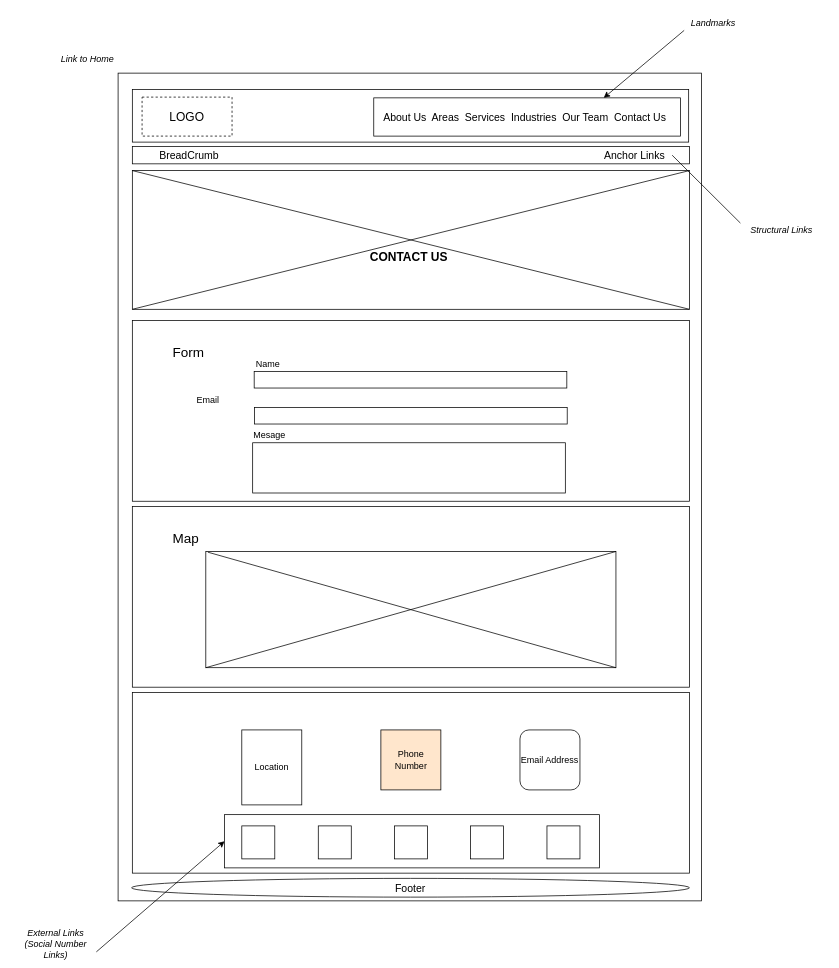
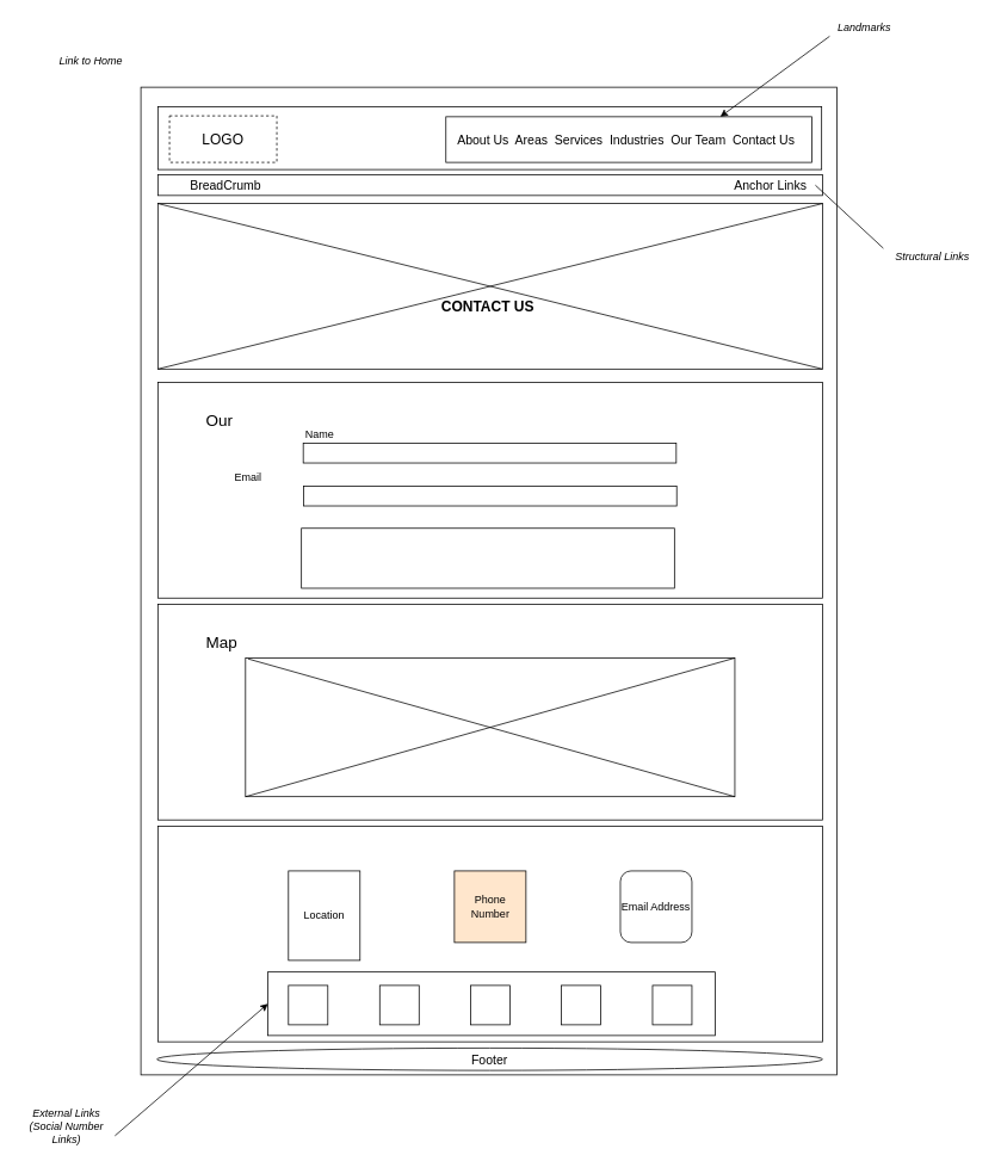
- <mxCell id="7" value="&lt;i&gt;Landmarks&lt;/i&gt;" style="text;html=1;strokeColor=none;fillColor=none;align=center;verticalAlign=middle;whiteSpace=wrap;rounded=0;" parent="1" vertex="1"><mxGeometry x="912" y="20" width="78" height="20" as="geometry" /></mxCell>
+ <mxCell id="7" value="&lt;i&gt;Landmarks&lt;/i&gt;" style="text;html=1;strokeColor=none;fillColor=none;align=center;verticalAlign=middle;whiteSpace=wrap;rounded=0;" parent="1" vertex="1"><mxGeometry x="927" y="20" width="78" height="20" as="geometry" /></mxCell>
- <mxCell id="9" value="&lt;i&gt;Link to Home&lt;/i&gt;" style="text;html=1;strokeColor=none;fillColor=none;align=center;verticalAlign=middle;whiteSpace=wrap;rounded=0;" parent="1" vertex="1"><mxGeometry x="75" y="68" width="83" height="20" as="geometry" /></mxCell>
+ <mxCell id="9" value="&lt;i&gt;Link to Home&lt;/i&gt;" style="text;html=1;strokeColor=none;fillColor=none;align=center;verticalAlign=middle;whiteSpace=wrap;rounded=0;" parent="1" vertex="1"><mxGeometry x="60" y="58" width="83" height="20" as="geometry" /></mxCell>
- <mxCell id="11" value="&lt;font style=&quot;font-size: 14px&quot;&gt;Anchor Links&lt;/font&gt;" style="text;html=1;strokeColor=none;fillColor=none;align=center;verticalAlign=middle;whiteSpace=wrap;rounded=0;" parent="1" vertex="1"><mxGeometry x="796" y="198.5" width="100" height="16" as="geometry" /></mxCell>
+ <mxCell id="11" value="&lt;font style=&quot;font-size: 14px&quot;&gt;Anchor Links&lt;/font&gt;" style="text;html=1;strokeColor=none;fillColor=none;align=center;verticalAlign=middle;whiteSpace=wrap;rounded=0;" parent="1" vertex="1"><mxGeometry x="811" y="198.5" width="100" height="16" as="geometry" /></mxCell>
- <mxCell id="12" value="&lt;i&gt;Structural Links&lt;/i&gt;" style="text;html=1;strokeColor=none;fillColor=none;align=center;verticalAlign=middle;whiteSpace=wrap;rounded=0;" parent="1" vertex="1"><mxGeometry x="987" y="297" width="110" height="20" as="geometry" /></mxCell>
+ <mxCell id="12" value="&lt;i&gt;Structural Links&lt;/i&gt;" style="text;html=1;strokeColor=none;fillColor=none;align=center;verticalAlign=middle;whiteSpace=wrap;rounded=0;" parent="1" vertex="1"><mxGeometry x="987" y="277" width="110" height="20" as="geometry" /></mxCell>
- <mxCell id="19" value="&lt;h1&gt;&lt;span style=&quot;font-weight: normal&quot;&gt;&lt;font style=&quot;font-size: 18px&quot;&gt;Form&lt;/font&gt;&lt;/span&gt;&lt;br&gt;&lt;/h1&gt;" style="text;html=1;strokeColor=none;fillColor=none;spacing=5;spacingTop=-20;whiteSpace=wrap;overflow=hidden;rounded=0;" parent="1" vertex="1"><mxGeometry x="225" y="448" width="644" height="41" as="geometry" /></mxCell>
+ <mxCell id="19" value="&lt;h1&gt;&lt;span style=&quot;font-weight: normal&quot;&gt;&lt;font style=&quot;font-size: 18px&quot;&gt;Our&lt;/font&gt;&lt;/span&gt;&lt;br&gt;&lt;/h1&gt;" style="text;html=1;strokeColor=none;fillColor=none;spacing=5;spacingTop=-20;whiteSpace=wrap;overflow=hidden;rounded=0;" parent="1" vertex="1"><mxGeometry x="225" y="448" width="644" height="41" as="geometry" /></mxCell>
- <mxCell id="30" value="Mesage" style="text;html=1;strokeColor=none;fillColor=none;align=center;verticalAlign=middle;whiteSpace=wrap;rounded=0;" parent="1" vertex="1"><mxGeometry x="338.5" y="570" width="40" height="20" as="geometry" /></mxCell>
